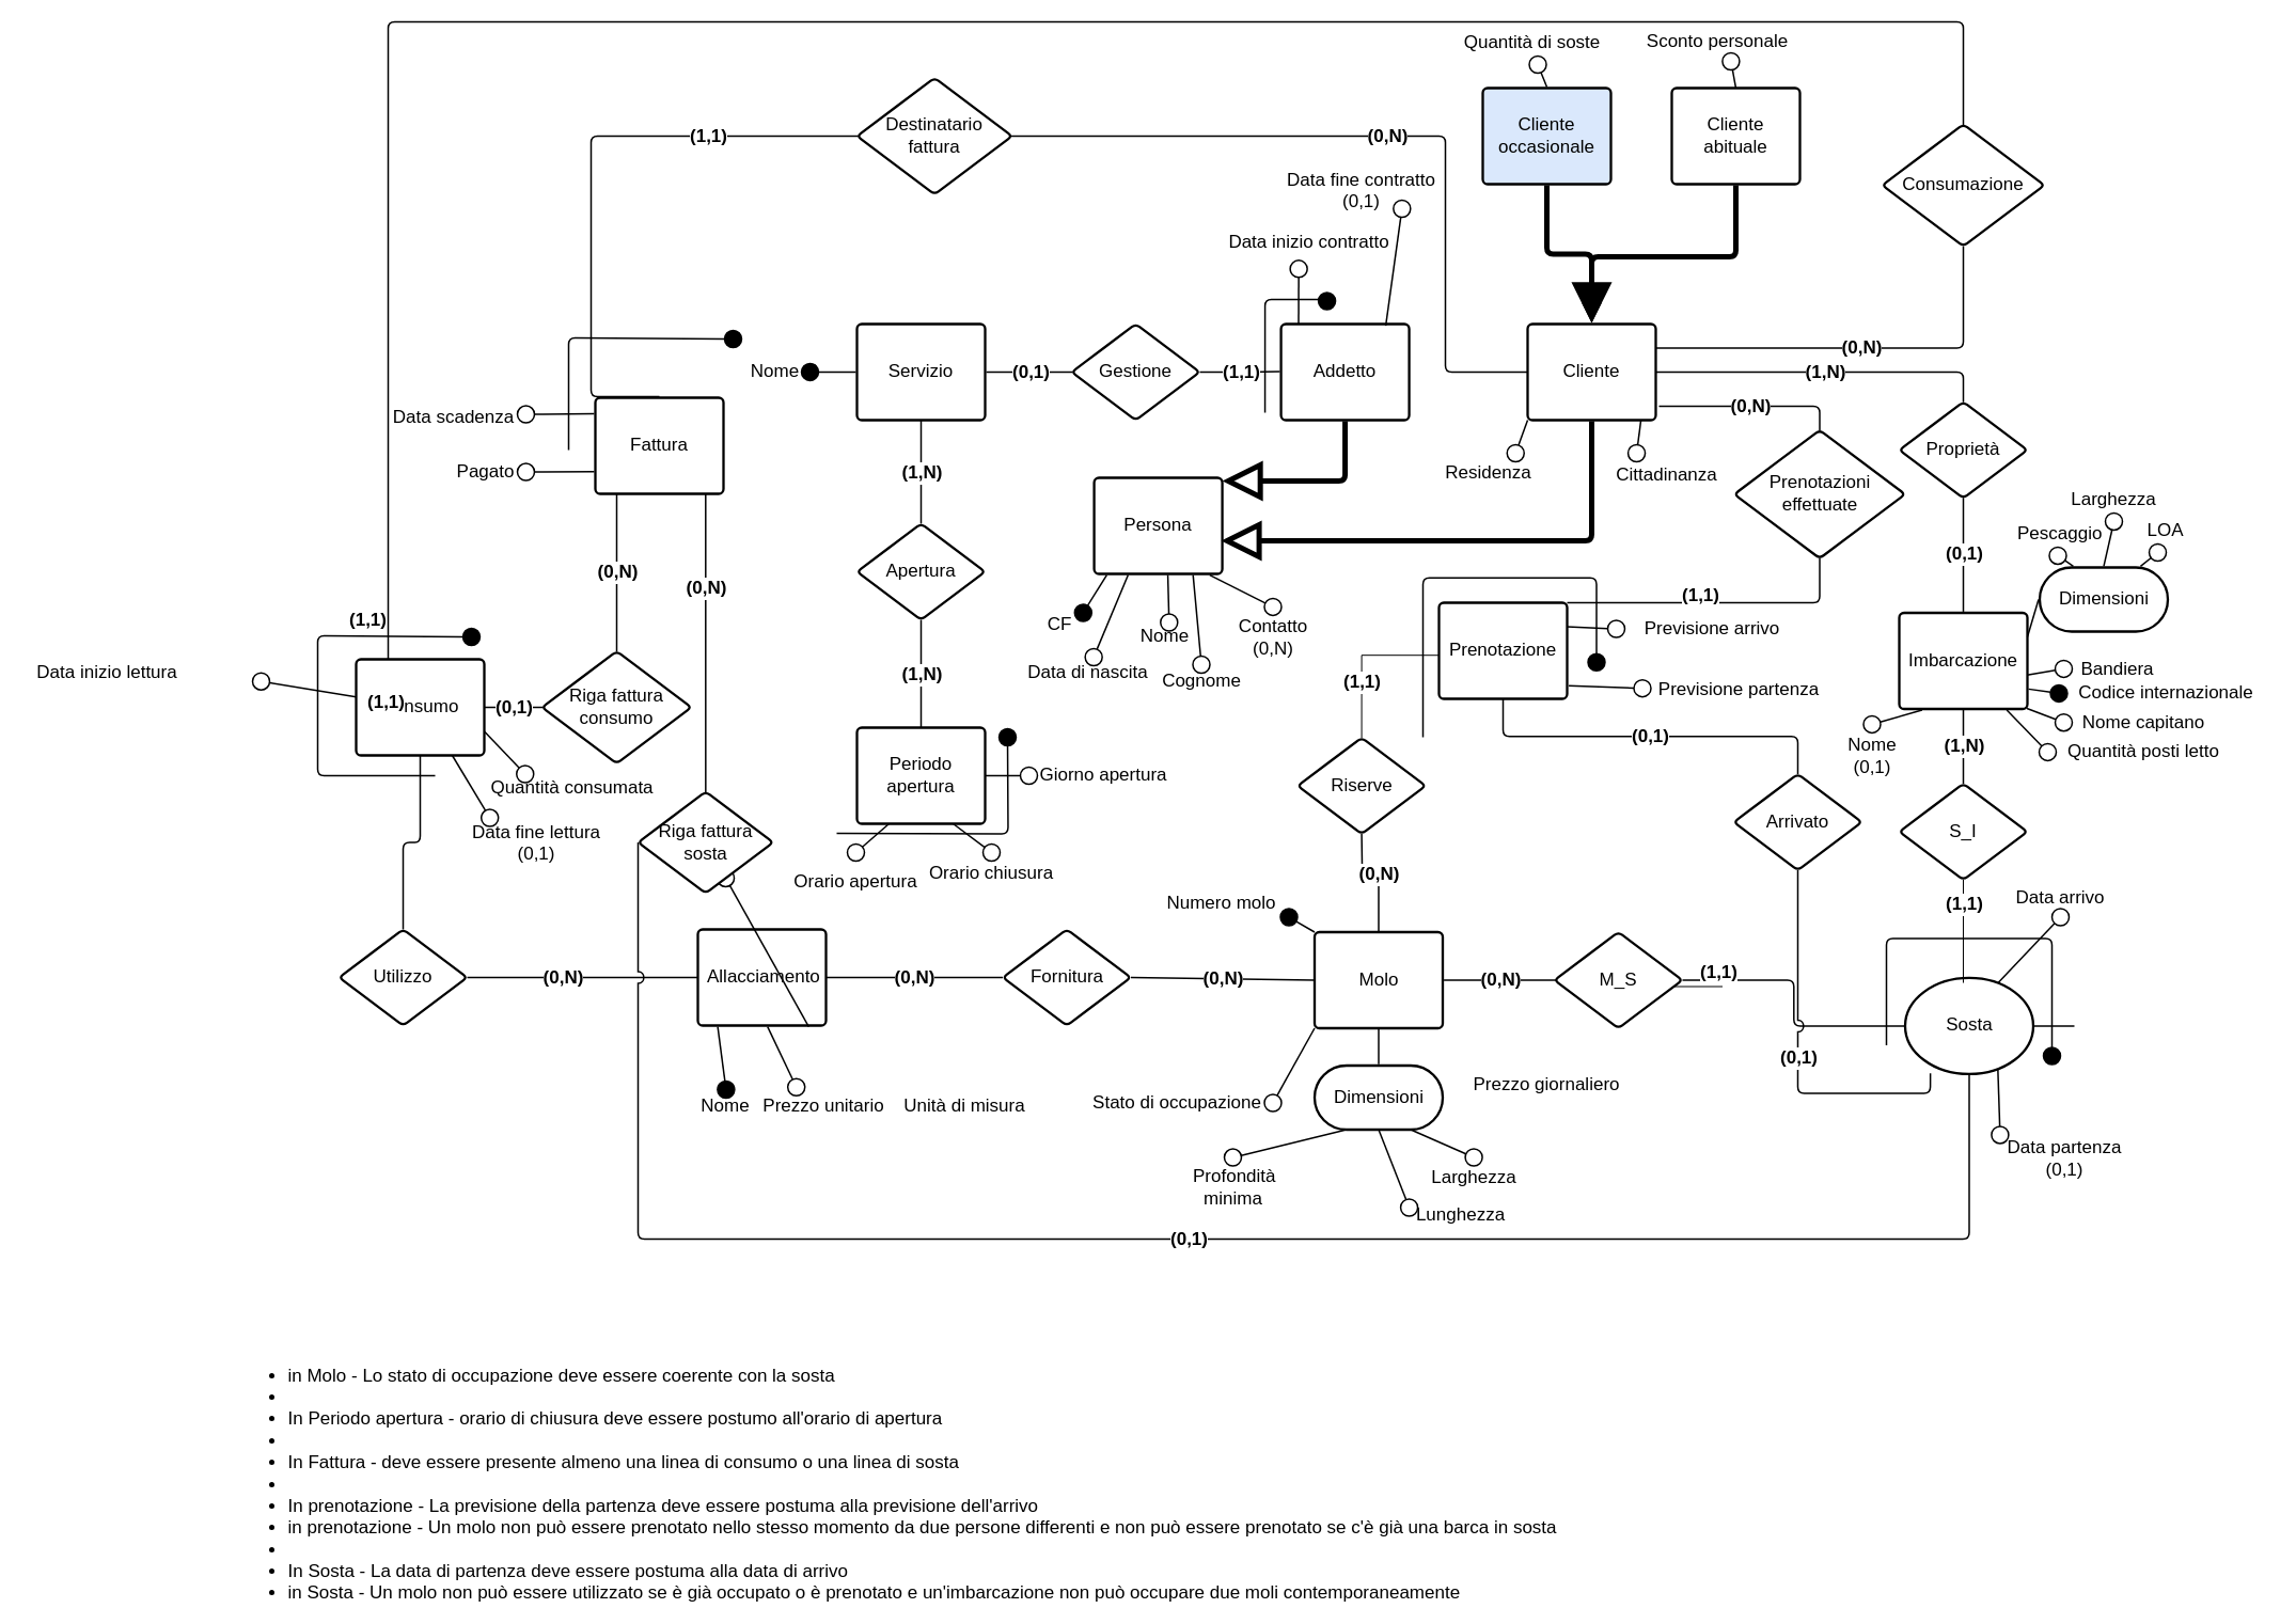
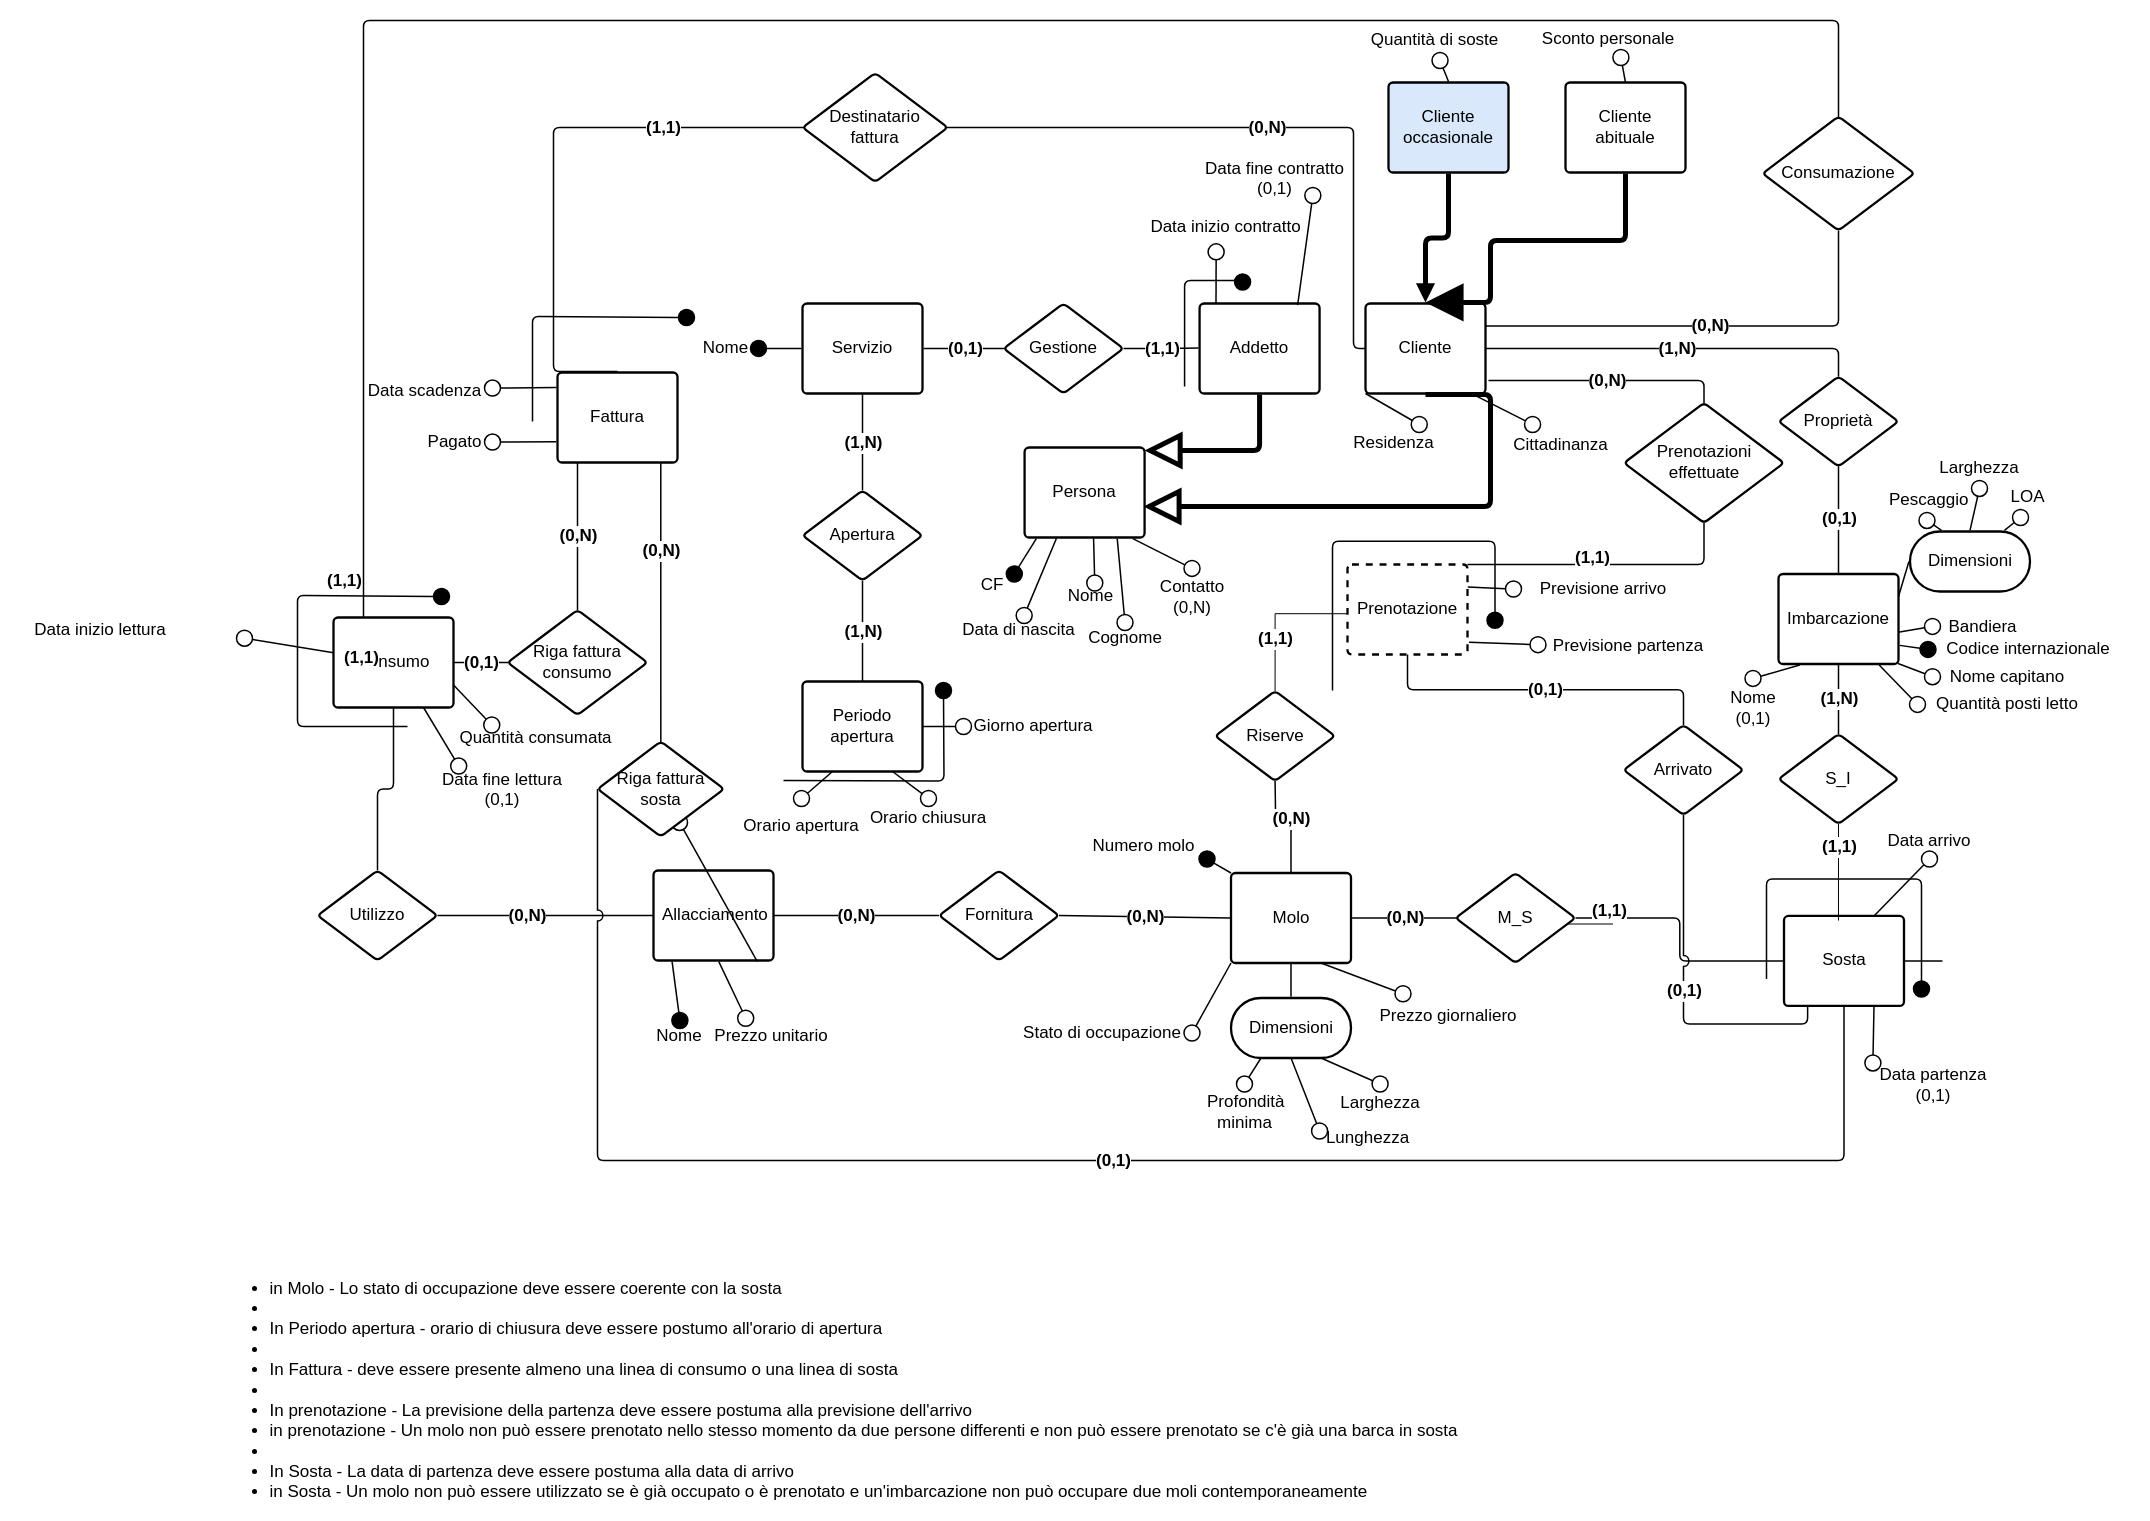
- <mxCell id="34" value="Cliente" style="html=1;overflow=block;blockSpacing=1;whiteSpace=wrap;fontSize=17;fontColor=#000000;spacing=9;strokeColor=#000000;strokeOpacity=100;rounded=1;absoluteArcSize=1;arcSize=9;strokeWidth=2.3;" parent="1" vertex="1"><mxGeometry x="1430" y="303" width="120" height="90" as="geometry" /></mxCell>
+ <mxCell id="34" value="Cliente" style="html=1;overflow=block;blockSpacing=1;whiteSpace=wrap;fontSize=17;fontColor=#000000;spacing=9;strokeColor=#000000;strokeOpacity=100;rounded=1;absoluteArcSize=1;arcSize=9;strokeWidth=2.3;" parent="1" vertex="1"><mxGeometry x="1365" y="303" width="120" height="90" as="geometry" /></mxCell>
- <mxCell id="104" value="Prenotazione" style="html=1;overflow=block;blockSpacing=1;whiteSpace=wrap;fontSize=17;fontColor=#000000;spacing=9;strokeColor=#000000;strokeOpacity=100;rounded=1;absoluteArcSize=1;arcSize=9;strokeWidth=2.3;" parent="1" vertex="1"><mxGeometry x="1347" y="564" width="120" height="90" as="geometry" /></mxCell>
+ <mxCell id="104" value="Prenotazione" style="html=1;overflow=block;blockSpacing=1;whiteSpace=wrap;fontSize=17;fontColor=#000000;spacing=9;strokeColor=#000000;strokeOpacity=100;rounded=1;absoluteArcSize=1;arcSize=9;strokeWidth=2.3;dashed=1;" parent="1" vertex="1"><mxGeometry x="1347" y="564" width="120" height="90" as="geometry" /></mxCell>
- <mxCell id="148" value="Sosta" style="ellipse;html=1;overflow=block;blockSpacing=1;whiteSpace=wrap;fontSize=17;fontColor=#000000;spacing=9;strokeColor=#000000;strokeOpacity=100;absoluteArcSize=1;arcSize=9;strokeWidth=2.3;" parent="1" vertex="1"><mxGeometry x="1783.5" y="915.45" width="120" height="90" as="geometry" /></mxCell>
+ <mxCell id="148" value="Sosta" style="html=1;overflow=block;blockSpacing=1;whiteSpace=wrap;fontSize=17;fontColor=#000000;spacing=9;strokeColor=#000000;strokeOpacity=100;rounded=1;absoluteArcSize=1;arcSize=9;strokeWidth=2.3;" parent="1" vertex="1"><mxGeometry x="1783.5" y="915.45" width="120" height="90" as="geometry" /></mxCell>
+ <mxCell id="159" value="" style="html=1;jettySize=18;whiteSpace=wrap;fontSize=17;strokeColor=#000000;strokeWidth=1.5;rounded=1;arcSize=12;startArrow=none;endArrow=oval;endFill=0;endSize=16;entryX=0.25;entryY=0;entryDx=0;entryDy=0;exitX=0.75;exitY=1;exitDx=0;exitDy=0;" parent="1" source="31" target="158" edge="1"><mxGeometry width="100" height="100" relative="1" as="geometry"><mxPoint x="1240.5" y="972.5" as="sourcePoint" /><mxPoint x="1201.5" y="1042.5" as="targetPoint" /></mxGeometry></mxCell>
- <mxCell id="14" value="Unità di misura" style="html=1;overflow=block;blockSpacing=1;whiteSpace=wrap;fontSize=17;fontColor=#000000;spacing=0;fillColor=none;strokeWidth=1.5;strokeColor=none;" parent="1" vertex="1"><mxGeometry x="843" y="1016.25" width="120" height="38.5" as="geometry" /></mxCell>
- <mxCell id="42" value="Profondità minima" style="html=1;overflow=block;blockSpacing=1;whiteSpace=wrap;fontSize=17;fontColor=#000000;spacing=0;strokeOpacity=0;fillOpacity=0;rounded=1;absoluteArcSize=1;arcSize=9;fillColor=none;strokeWidth=2.3;" parent="1" vertex="1"><mxGeometry x="1116.5" y="1083.5" width="75" height="57" as="geometry" /></mxCell>
+ <mxCell id="42" value="Profondità minima" style="html=1;overflow=block;blockSpacing=1;whiteSpace=wrap;fontSize=17;fontColor=#000000;spacing=0;strokeOpacity=0;fillOpacity=0;rounded=1;absoluteArcSize=1;arcSize=9;fillColor=none;strokeWidth=2.3;" parent="1" vertex="1"><mxGeometry x="1206.5" y="1083.5" width="75" height="57" as="geometry" /></mxCell>
